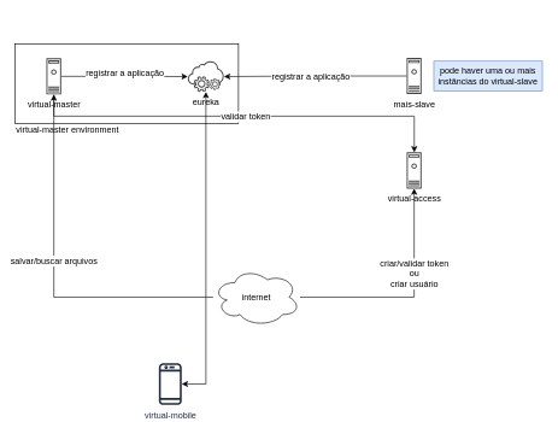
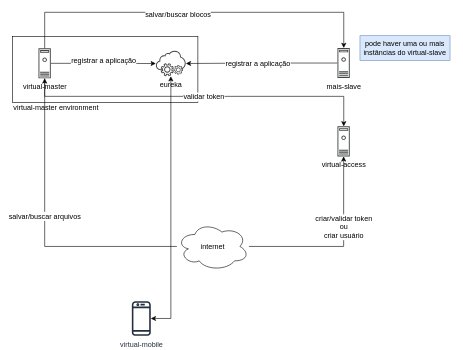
+ <mxCell id="13" style="edgeStyle=orthogonalEdgeStyle;rounded=0;orthogonalLoop=1;jettySize=auto;html=1;startArrow=none;startFill=0;" edge="1" parent="1" source="17" target="21"><mxGeometry relative="1" as="geometry"><Array as="points"><mxPoint x="74" y="20" /><mxPoint x="572" y="20" /></Array></mxGeometry></mxCell>
+ <mxCell id="14" value="salvar/buscar blocos" style="text;html=1;align=center;verticalAlign=middle;resizable=0;points=[];;labelBackgroundColor=#ffffff;" vertex="1" connectable="0" parent="13"><mxGeometry x="-0.087" y="-3" relative="1" as="geometry"><mxPoint as="offset" /></mxGeometry></mxCell>
- <mxCell id="22" value="pode haver uma ou mais instâncias do virtual-slave" style="text;html=1;align=center;verticalAlign=middle;whiteSpace=wrap;rounded=0;fillColor=#dae8fc;strokeColor=#6c8ebf;" vertex="1" parent="1"><mxGeometry x="599" y="84" width="150" height="41" as="geometry" /></mxCell>
+ <mxCell id="22" value="pode haver uma ou mais instâncias do virtual-slave" style="text;html=1;align=center;verticalAlign=middle;whiteSpace=wrap;rounded=0;fillColor=#dae8fc;strokeColor=#6c8ebf;" vertex="1" parent="1"><mxGeometry x="599" y="59" width="150" height="41" as="geometry" /></mxCell>
